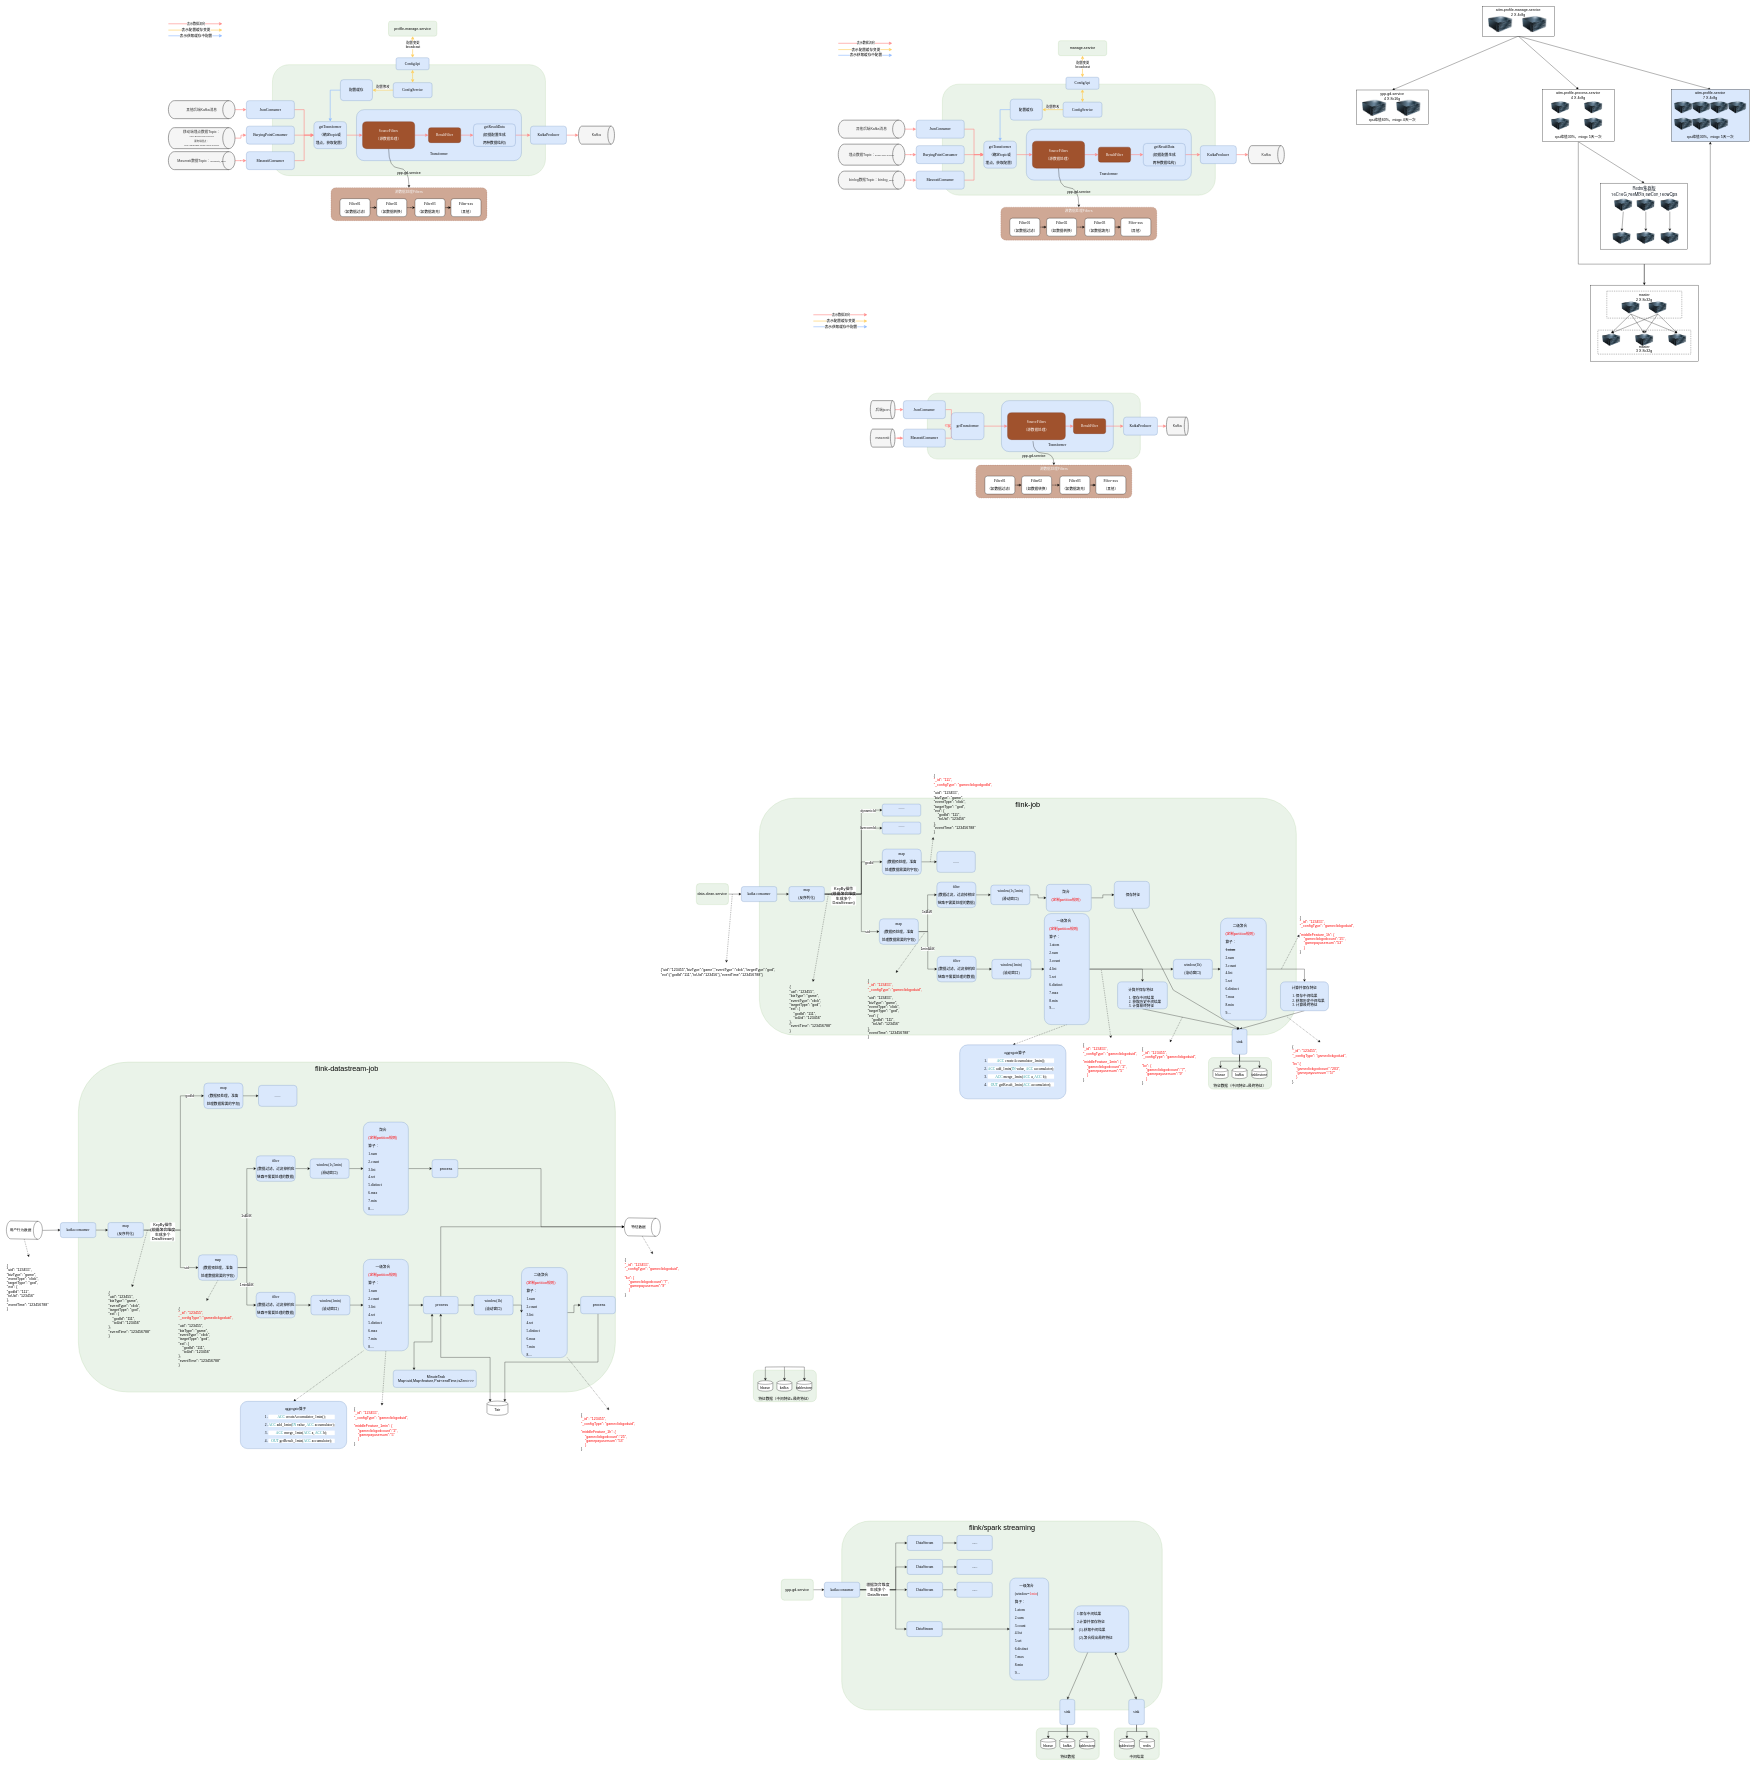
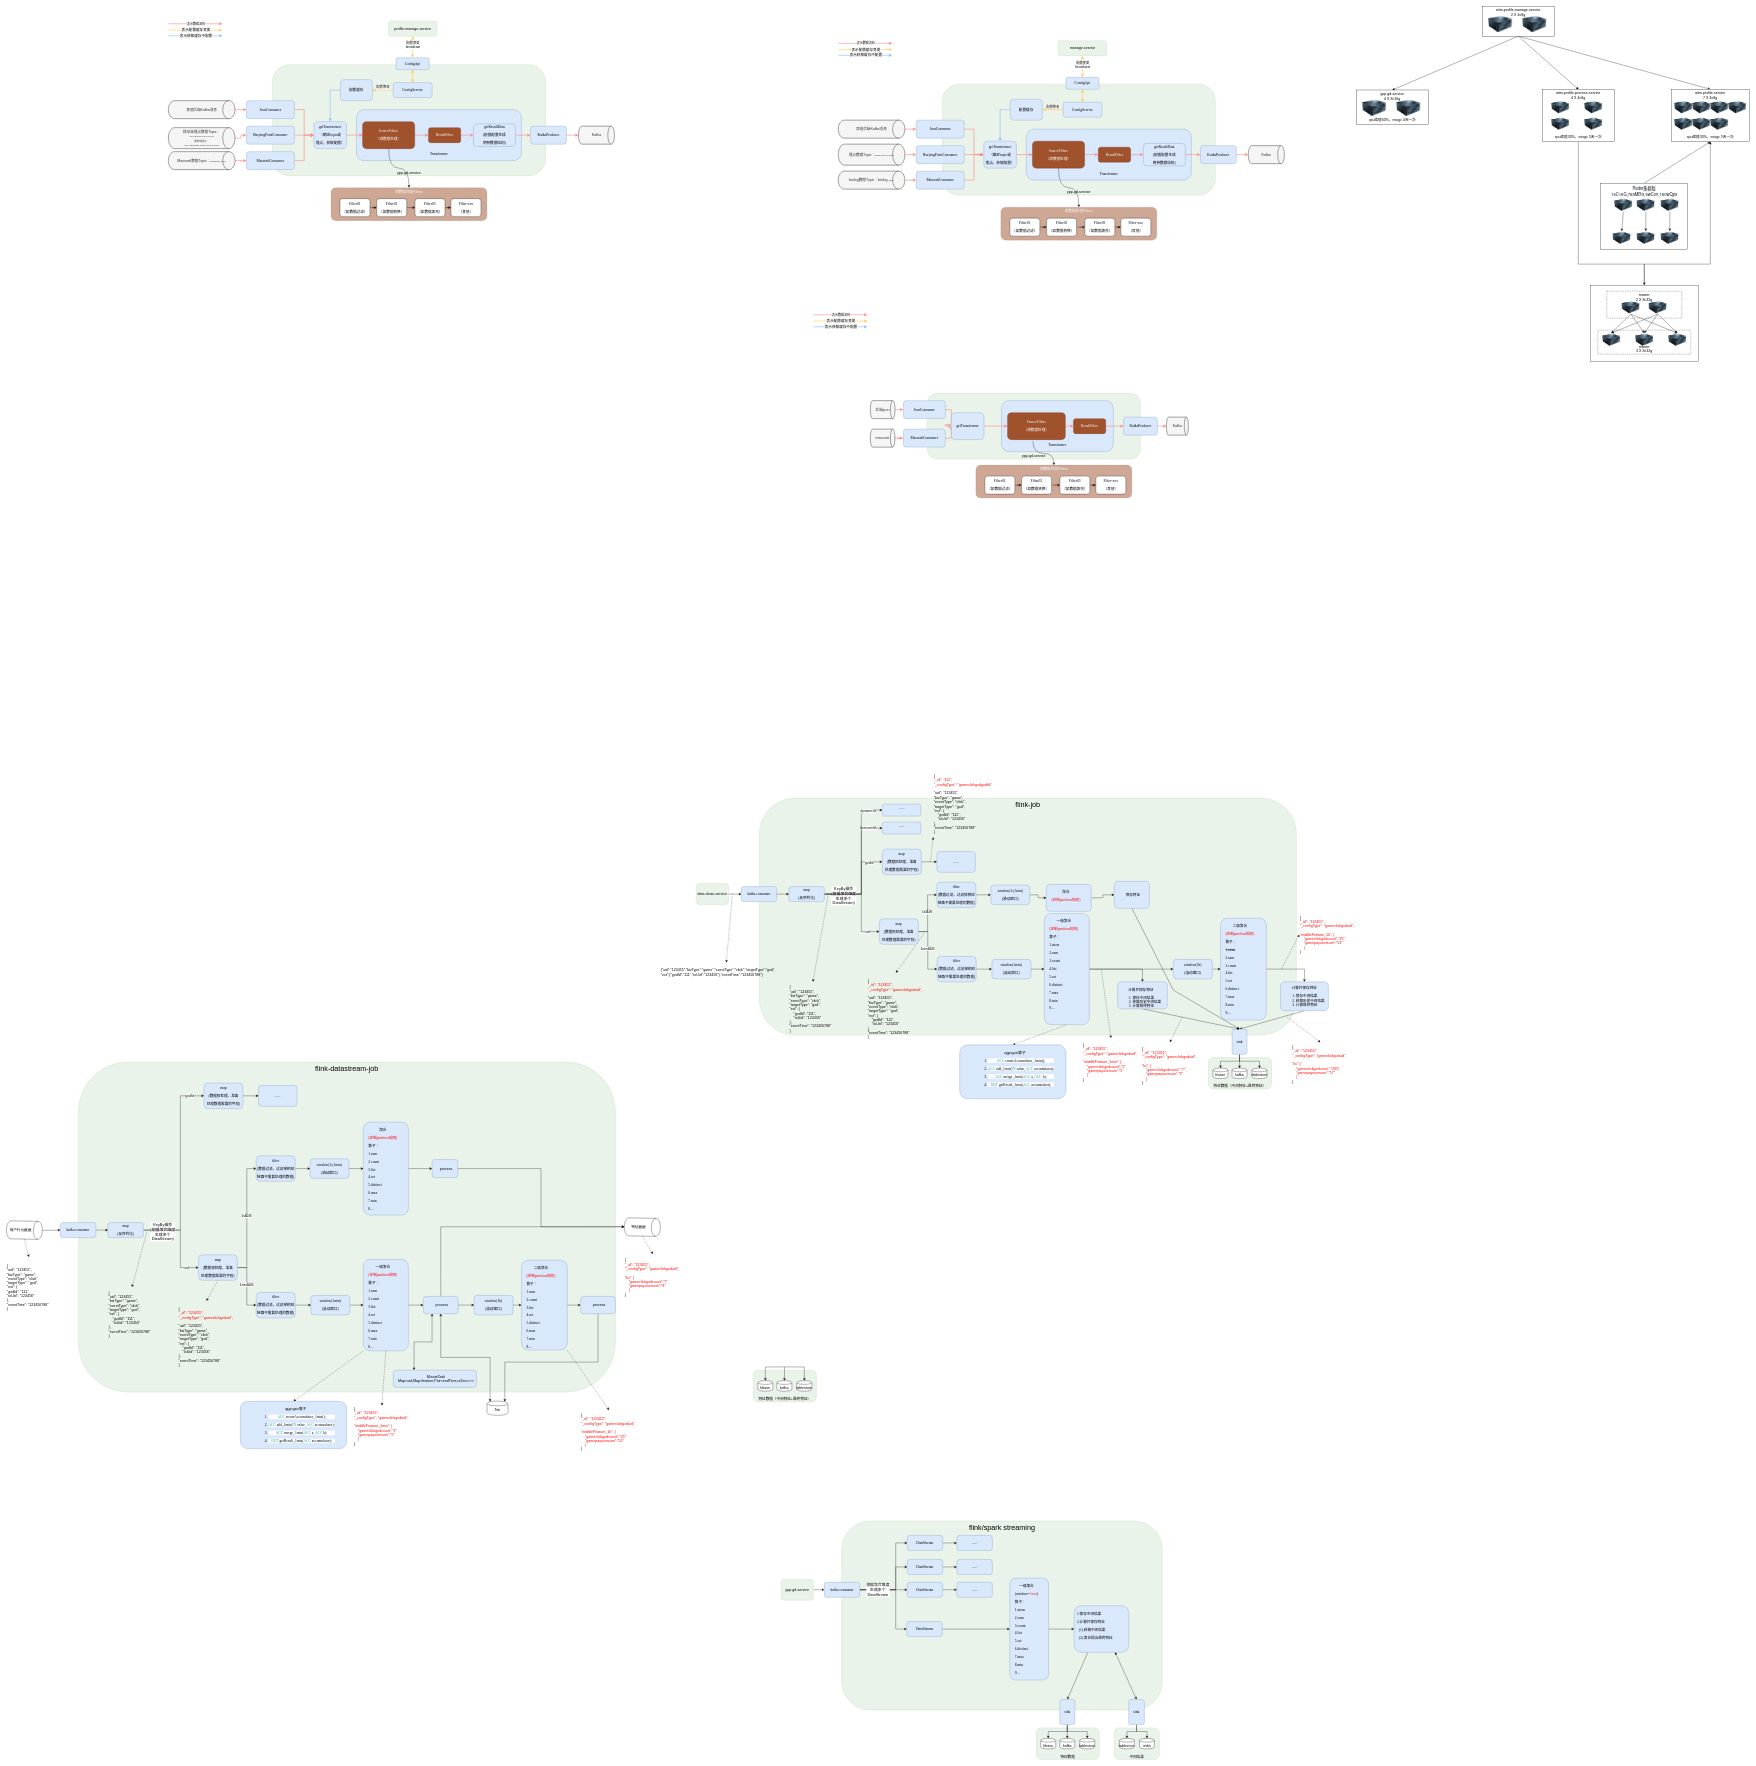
- <mxCell id="8" style="edgeStyle=none;rounded=0;orthogonalLoop=1;jettySize=auto;html=1;exitX=0.5;exitY=1;exitDx=0;exitDy=0;entryX=0.5;entryY=0;entryDx=0;entryDy=0;endArrow=diamond;" parent="1" source="9" target="186" edge="1"><mxGeometry relative="1" as="geometry" /></mxCell>
+ <mxCell id="8" style="edgeStyle=none;rounded=0;orthogonalLoop=1;jettySize=auto;html=1;exitX=0.5;exitY=1;exitDx=0;exitDy=0;entryX=0.5;entryY=0;entryDx=0;entryDy=0;" parent="1" source="9" target="186" edge="1"><mxGeometry relative="1" as="geometry" /></mxCell>
- <mxCell id="186" value="aitm-profile-service&lt;br&gt;7 X 4c8g&lt;br&gt;&lt;br&gt;&lt;br&gt;&lt;br&gt;&lt;br&gt;&lt;br&gt;&lt;br&gt;&lt;br&gt;&lt;br&gt;cpu峰值30%，mixgc 5天一次" style="rounded=0;whiteSpace=wrap;html=1;verticalAlign=top;fillColor=#dae8fc;" parent="1" vertex="1"><mxGeometry x="5570" y="297" width="260" height="175" as="geometry" /></mxCell>
+ <mxCell id="186" value="aitm-profile-service&lt;br&gt;7 X 4c8g&lt;br&gt;&lt;br&gt;&lt;br&gt;&lt;br&gt;&lt;br&gt;&lt;br&gt;&lt;br&gt;&lt;br&gt;&lt;br&gt;cpu峰值30%，mixgc 5天一次" style="rounded=0;whiteSpace=wrap;html=1;verticalAlign=top;" parent="1" vertex="1"><mxGeometry x="5570" y="297" width="260" height="175" as="geometry" /></mxCell>
+ <mxCell id="205" style="rounded=0;orthogonalLoop=1;jettySize=auto;html=1;exitX=0.5;exitY=0;exitDx=0;exitDy=0;entryX=0.5;entryY=1;entryDx=0;entryDy=0;" parent="1" source="206" target="186" edge="1"><mxGeometry relative="1" as="geometry" /></mxCell>
- <mxCell id="179" style="edgeStyle=none;rounded=0;orthogonalLoop=1;jettySize=auto;html=1;exitX=0.5;exitY=1;exitDx=0;exitDy=0;entryX=0.5;entryY=0;entryDx=0;entryDy=0;" parent="1" source="181" target="206" edge="1"><mxGeometry relative="1" as="geometry" /></mxCell>
- <mxCell id="276" value="&lt;pre style=&quot;font-family: &amp;#34;menlo&amp;#34; ; font-size: 9pt&quot;&gt;&lt;pre style=&quot;font-family: &amp;#34;menlo&amp;#34; ; font-size: 9pt&quot;&gt;&lt;pre style=&quot;font-family: &amp;#34;menlo&amp;#34; ; font-size: 9pt&quot;&gt;&lt;pre style=&quot;text-align: center ; font-size: 9pt ; font-family: &amp;#34;menlo&amp;#34;&quot;&gt;二级聚合&lt;/pre&gt;&lt;pre style=&quot;text-align: center ; font-size: 9pt ; font-family: &amp;#34;menlo&amp;#34;&quot;&gt;&lt;pre style=&quot;font-size: 9pt ; text-align: left ; font-family: &amp;#34;menlo&amp;#34;&quot;&gt;&lt;pre style=&quot;text-align: center ; font-size: 9pt ; font-family: &amp;#34;menlo&amp;#34;&quot;&gt;&lt;font color=&quot;#ff0000&quot;&gt;(定制partition规则)&lt;/font&gt;&lt;/pre&gt;&lt;/pre&gt;&lt;/pre&gt;&lt;pre style=&quot;font-size: 9pt ; font-family: &amp;#34;menlo&amp;#34;&quot;&gt;&lt;span style=&quot;font-size: 9pt&quot;&gt;算子：&lt;/span&gt;&lt;br&gt;&lt;/pre&gt;&lt;pre style=&quot;font-size: 9pt ; font-family: &amp;#34;menlo&amp;#34;&quot;&gt;&lt;pre style=&quot;font-size: 9pt ; font-family: &amp;#34;menlo&amp;#34;&quot;&gt;&lt;pre style=&quot;font-size: 9pt ; font-family: &amp;#34;menlo&amp;#34;&quot;&gt;1.sum&lt;/pre&gt;&lt;pre style=&quot;font-size: 9pt ; font-family: &amp;#34;menlo&amp;#34;&quot;&gt;2.count&lt;/pre&gt;&lt;pre style=&quot;font-size: 9pt ; font-family: &amp;#34;menlo&amp;#34;&quot;&gt;3.list&lt;/pre&gt;&lt;pre style=&quot;font-size: 9pt ; font-family: &amp;#34;menlo&amp;#34;&quot;&gt;4.set&lt;/pre&gt;&lt;pre style=&quot;font-size: 9pt ; font-family: &amp;#34;menlo&amp;#34;&quot;&gt;5.distinct&lt;/pre&gt;&lt;pre style=&quot;font-size: 9pt ; font-family: &amp;#34;menlo&amp;#34;&quot;&gt;6.max&lt;/pre&gt;&lt;pre style=&quot;font-size: 9pt ; font-family: &amp;#34;menlo&amp;#34;&quot;&gt;7.min&lt;/pre&gt;&lt;pre style=&quot;font-size: 9pt ; font-family: &amp;#34;menlo&amp;#34;&quot;&gt;8....&lt;/pre&gt;&lt;/pre&gt;&lt;/pre&gt;&lt;/pre&gt;&lt;/pre&gt;&lt;/pre&gt;" style="rounded=1;whiteSpace=wrap;html=1;fillColor=#dae8fc;strokeColor=#6c8ebf;verticalAlign=top;align=left;spacingTop=0;spacing=2;spacingLeft=15;" parent="1" vertex="1"><mxGeometry x="1737" y="4225.02" width="152.7" height="299.99" as="geometry" /></mxCell>
+ <mxCell id="276" value="&lt;pre style=&quot;font-family: &amp;#34;menlo&amp;#34; ; font-size: 9pt&quot;&gt;&lt;pre style=&quot;font-family: &amp;#34;menlo&amp;#34; ; font-size: 9pt&quot;&gt;&lt;pre style=&quot;font-family: &amp;#34;menlo&amp;#34; ; font-size: 9pt&quot;&gt;&lt;pre style=&quot;text-align: center ; font-size: 9pt ; font-family: &amp;#34;menlo&amp;#34;&quot;&gt;二级聚合&lt;/pre&gt;&lt;pre style=&quot;text-align: center ; font-size: 9pt ; font-family: &amp;#34;menlo&amp;#34;&quot;&gt;&lt;pre style=&quot;font-size: 9pt ; text-align: left ; font-family: &amp;#34;menlo&amp;#34;&quot;&gt;&lt;pre style=&quot;text-align: center ; font-size: 9pt ; font-family: &amp;#34;menlo&amp;#34;&quot;&gt;&lt;font color=&quot;#ff0000&quot;&gt;(定制partition规则)&lt;/font&gt;&lt;/pre&gt;&lt;/pre&gt;&lt;/pre&gt;&lt;pre style=&quot;font-size: 9pt ; font-family: &amp;#34;menlo&amp;#34;&quot;&gt;&lt;span style=&quot;font-size: 9pt&quot;&gt;算子：&lt;/span&gt;&lt;br&gt;&lt;/pre&gt;&lt;pre style=&quot;font-size: 9pt ; font-family: &amp;#34;menlo&amp;#34;&quot;&gt;&lt;pre style=&quot;font-size: 9pt ; font-family: &amp;#34;menlo&amp;#34;&quot;&gt;&lt;pre style=&quot;font-size: 9pt ; font-family: &amp;#34;menlo&amp;#34;&quot;&gt;1.sum&lt;/pre&gt;&lt;pre style=&quot;font-size: 9pt ; font-family: &amp;#34;menlo&amp;#34;&quot;&gt;2.count&lt;/pre&gt;&lt;pre style=&quot;font-size: 9pt ; font-family: &amp;#34;menlo&amp;#34;&quot;&gt;3.list&lt;/pre&gt;&lt;pre style=&quot;font-size: 9pt ; font-family: &amp;#34;menlo&amp;#34;&quot;&gt;4.set&lt;/pre&gt;&lt;pre style=&quot;font-size: 9pt ; font-family: &amp;#34;menlo&amp;#34;&quot;&gt;5.distinct&lt;/pre&gt;&lt;pre style=&quot;font-size: 9pt ; font-family: &amp;#34;menlo&amp;#34;&quot;&gt;6.max&lt;/pre&gt;&lt;pre style=&quot;font-size: 9pt ; font-family: &amp;#34;menlo&amp;#34;&quot;&gt;7.min&lt;/pre&gt;&lt;pre style=&quot;font-size: 9pt ; font-family: &amp;#34;menlo&amp;#34;&quot;&gt;8....&lt;/pre&gt;&lt;/pre&gt;&lt;/pre&gt;&lt;/pre&gt;&lt;/pre&gt;&lt;/pre&gt;" style="rounded=1;whiteSpace=wrap;html=1;fillColor=#dae8fc;strokeColor=#6c8ebf;verticalAlign=top;align=left;spacingTop=0;spacing=2;spacingLeft=15;" parent="1" vertex="1"><mxGeometry x="1737" y="4200.02" width="152.7" height="299.99" as="geometry" /></mxCell>
